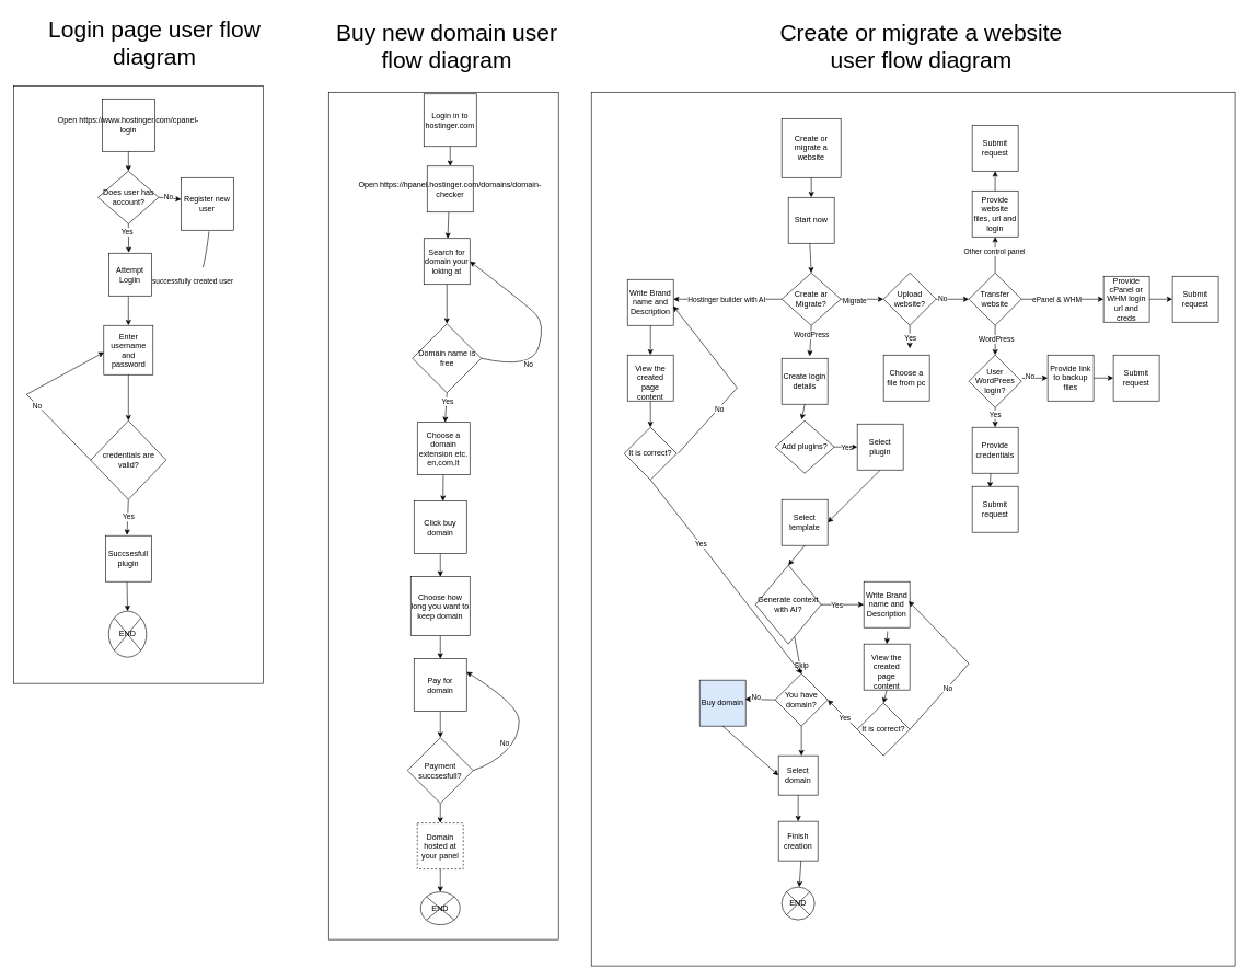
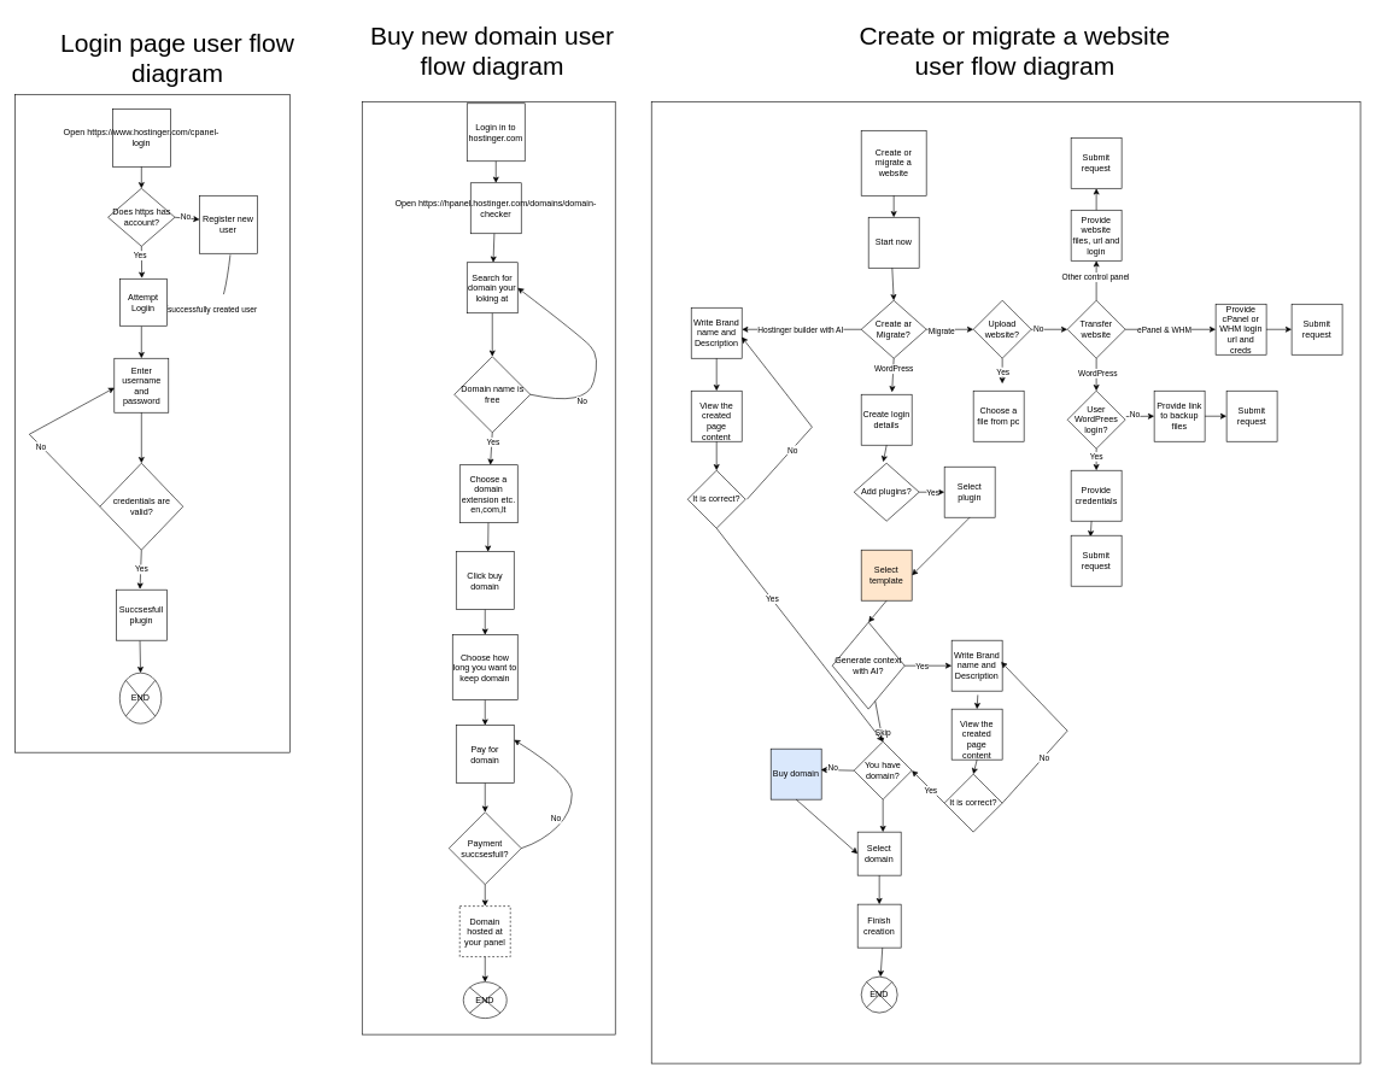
- <mxCell id="26" value="&lt;font style=&quot;font-size: 35px;&quot;&gt;Login page user flow diagram&lt;/font&gt;" style="text;html=1;strokeColor=none;fillColor=none;align=center;verticalAlign=middle;whiteSpace=wrap;rounded=0;" vertex="1" parent="1"><mxGeometry x="60" y="15" width="350" height="100" as="geometry" /></mxCell>
+ <mxCell id="26" value="&lt;font style=&quot;font-size: 35px;&quot;&gt;Login page user flow diagram&lt;/font&gt;" style="text;html=1;strokeColor=none;fillColor=none;align=center;verticalAlign=middle;whiteSpace=wrap;rounded=0;" vertex="1" parent="1"><mxGeometry x="70" y="30" width="350" height="100" as="geometry" /></mxCell>
- <mxCell id="7" value="Does user has account?" style="rhombus;whiteSpace=wrap;html=1;" vertex="1" parent="1"><mxGeometry x="148.75" y="260" width="92.5" height="80" as="geometry" /></mxCell>
+ <mxCell id="7" value="Does https has account?" style="rhombus;whiteSpace=wrap;html=1;" vertex="1" parent="1"><mxGeometry x="148.75" y="260" width="92.5" height="80" as="geometry" /></mxCell>
- <mxCell id="106" value="Select template" style="whiteSpace=wrap;html=1;aspect=fixed;" vertex="1" parent="1"><mxGeometry x="1190" y="760" width="70" height="70" as="geometry" /></mxCell>
+ <mxCell id="106" value="Select template" style="whiteSpace=wrap;html=1;aspect=fixed;fillColor=#ffe6cc;" vertex="1" parent="1"><mxGeometry x="1190" y="760" width="70" height="70" as="geometry" /></mxCell>
